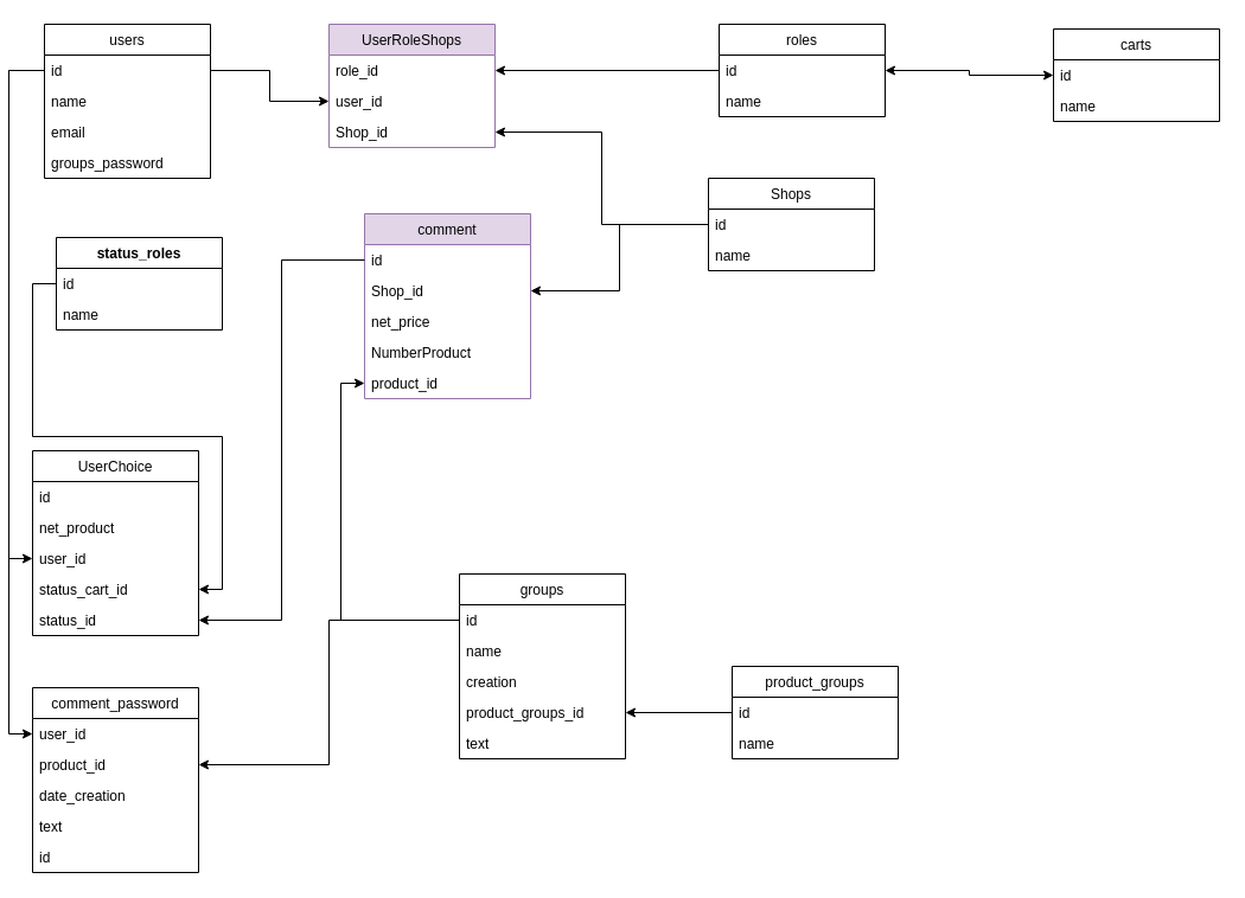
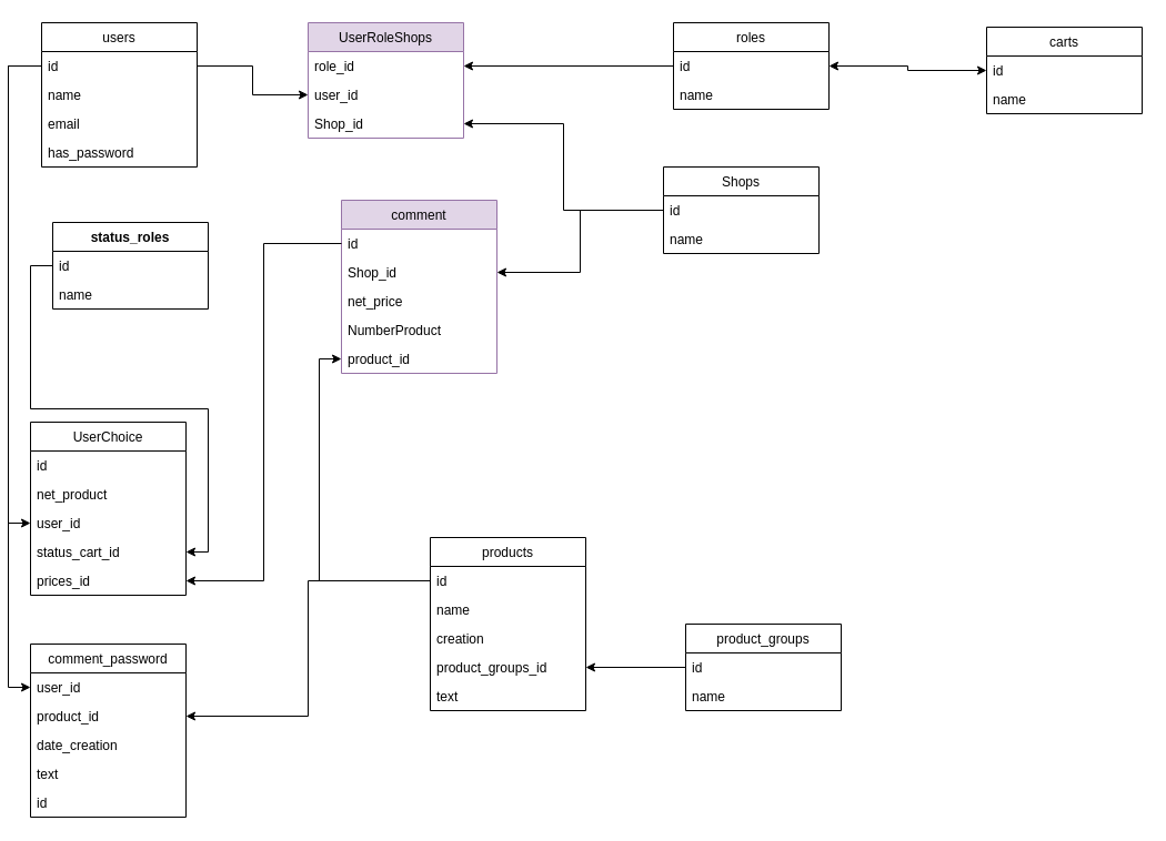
- <mxCell id="15" value="groups_password" style="text;strokeColor=none;fillColor=none;align=left;verticalAlign=top;spacingLeft=4;spacingRight=4;overflow=hidden;rotatable=0;points=[[0,0.5],[1,0.5]];portConstraint=eastwest;" parent="11" vertex="1"><mxGeometry y="104" width="140" height="26" as="geometry" /></mxCell>
+ <mxCell id="15" value="has_password" style="text;strokeColor=none;fillColor=none;align=left;verticalAlign=top;spacingLeft=4;spacingRight=4;overflow=hidden;rotatable=0;points=[[0,0.5],[1,0.5]];portConstraint=eastwest;" parent="11" vertex="1"><mxGeometry y="104" width="140" height="26" as="geometry" /></mxCell>
- <mxCell id="2" value="groups" style="swimlane;fontStyle=0;childLayout=stackLayout;horizontal=1;startSize=26;horizontalStack=0;resizeParent=1;resizeParentMax=0;resizeLast=0;collapsible=1;marginBottom=0;" parent="1" vertex="1"><mxGeometry x="380" y="484" width="140" height="156" as="geometry"><mxRectangle x="210" y="50" width="50" height="26" as="alternateBounds" /></mxGeometry></mxCell>
+ <mxCell id="2" value="products" style="swimlane;fontStyle=0;childLayout=stackLayout;horizontal=1;startSize=26;horizontalStack=0;resizeParent=1;resizeParentMax=0;resizeLast=0;collapsible=1;marginBottom=0;" parent="1" vertex="1"><mxGeometry x="380" y="484" width="140" height="156" as="geometry"><mxRectangle x="210" y="50" width="50" height="26" as="alternateBounds" /></mxGeometry></mxCell>
- <mxCell id="30" value="status_id" style="text;strokeColor=none;fillColor=none;align=left;verticalAlign=top;spacingLeft=4;spacingRight=4;overflow=hidden;rotatable=0;points=[[0,0.5],[1,0.5]];portConstraint=eastwest;" parent="25" vertex="1"><mxGeometry y="130" width="140" height="26" as="geometry" /></mxCell>
+ <mxCell id="30" value="prices_id" style="text;strokeColor=none;fillColor=none;align=left;verticalAlign=top;spacingLeft=4;spacingRight=4;overflow=hidden;rotatable=0;points=[[0,0.5],[1,0.5]];portConstraint=eastwest;" parent="25" vertex="1"><mxGeometry y="130" width="140" height="26" as="geometry" /></mxCell>
